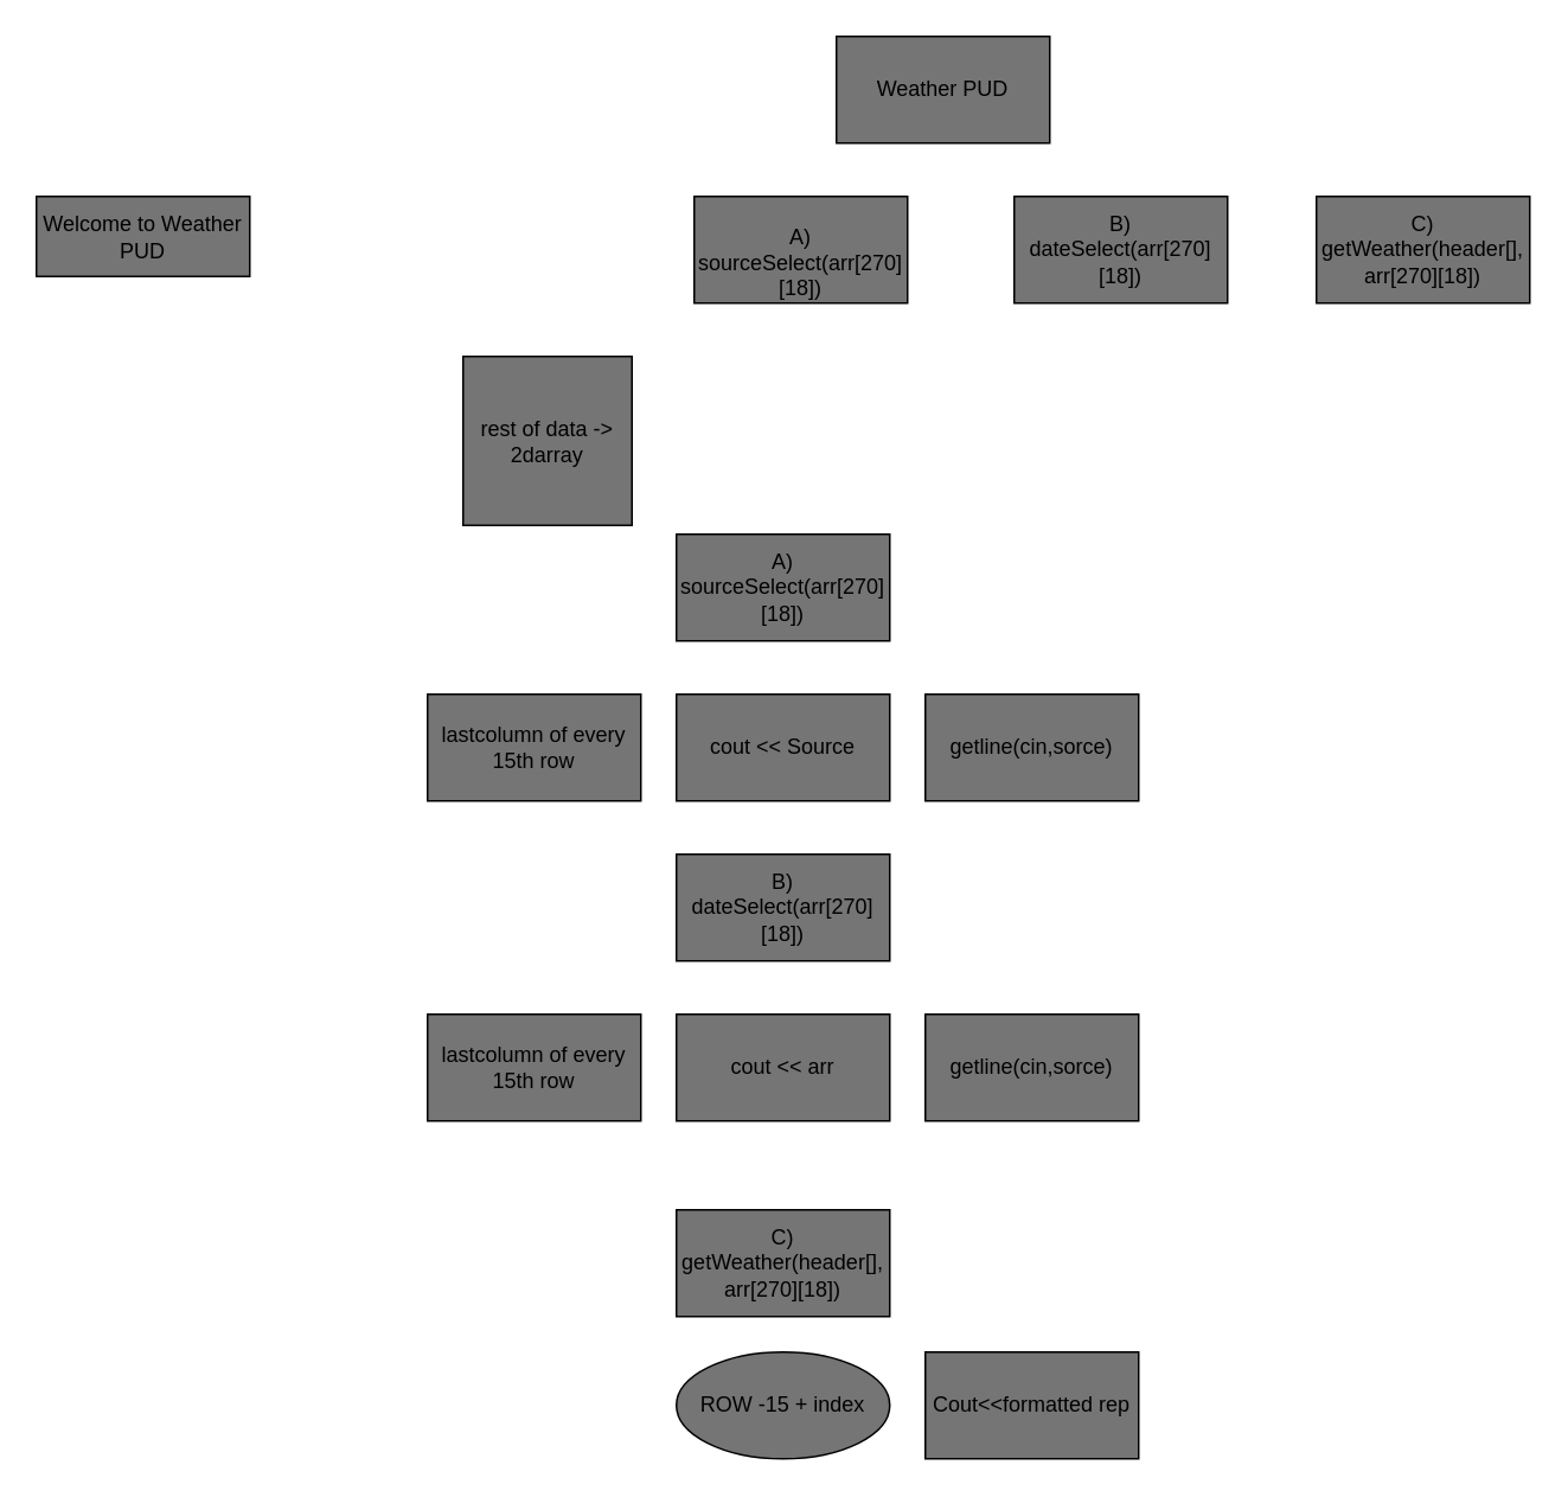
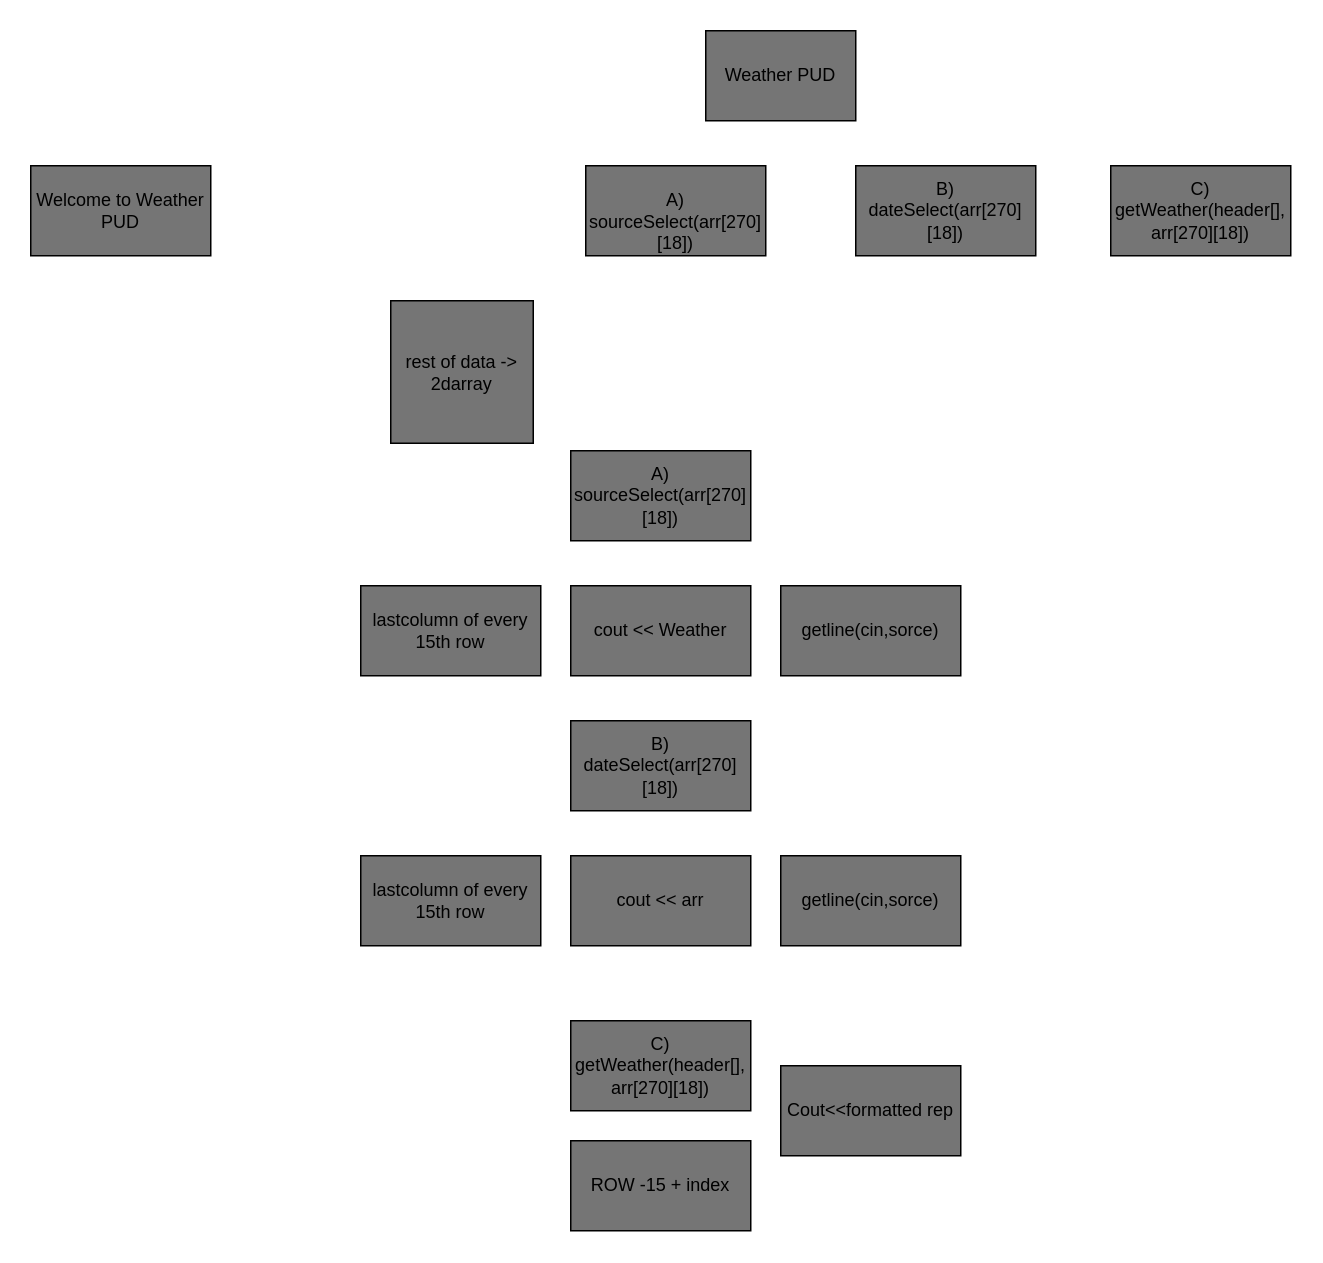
- <mxCell id="2" value="&lt;font color=&quot;#000000&quot;&gt;Weather PUD&lt;/font&gt;" style="rounded=0;whiteSpace=wrap;html=1;fillColor=#757575;" vertex="1" parent="1"><mxGeometry x="470" y="20" width="120" height="60" as="geometry" /></mxCell>
+ <mxCell id="2" value="&lt;font color=&quot;#000000&quot;&gt;Weather PUD&lt;/font&gt;" style="rounded=0;whiteSpace=wrap;html=1;fillColor=#757575;" vertex="1" parent="1"><mxGeometry x="470" y="20" width="100" height="60" as="geometry" /></mxCell>
- <mxCell id="4" value="Welcome to Weather PUD" style="rounded=0;whiteSpace=wrap;html=1;fontColor=#000000;fillColor=#757575;" vertex="1" parent="1"><mxGeometry x="20" y="110" width="120" height="45" as="geometry" /></mxCell>
+ <mxCell id="4" value="Welcome to Weather PUD" style="rounded=0;whiteSpace=wrap;html=1;fontColor=#000000;fillColor=#757575;" vertex="1" parent="1"><mxGeometry y="110" width="120" height="60" as="geometry" x="20" /></mxCell>
- <mxCell id="8" value="cout &amp;lt;&amp;lt; Source" style="rounded=0;whiteSpace=wrap;html=1;fontColor=#000000;fillColor=#757575;" vertex="1" parent="1"><mxGeometry x="380" y="390" width="120" height="60" as="geometry" /></mxCell>
+ <mxCell id="8" value="cout &amp;lt;&amp;lt; Weather" style="rounded=0;whiteSpace=wrap;html=1;fontColor=#000000;fillColor=#757575;" vertex="1" parent="1"><mxGeometry x="380" y="390" width="120" height="60" as="geometry" /></mxCell>
- <mxCell id="6" value="ROW -15 + index" style="ellipse;whiteSpace=wrap;html=1;fontColor=#000000;fillColor=#757575;" vertex="1" parent="1"><mxGeometry x="380" y="760" width="120" height="60" as="geometry" /></mxCell>
+ <mxCell id="6" value="ROW -15 + index" style="rounded=0;whiteSpace=wrap;html=1;fontColor=#000000;fillColor=#757575;" vertex="1" parent="1"><mxGeometry x="380" y="760" width="120" height="60" as="geometry" /></mxCell>
- <mxCell id="18" value="Cout&amp;lt;&amp;lt;formatted rep" style="rounded=0;whiteSpace=wrap;html=1;fontColor=#000000;fillColor=#757575;" vertex="1" parent="1"><mxGeometry x="520" y="760" width="120" height="60" as="geometry" /></mxCell>
+ <mxCell id="18" value="Cout&amp;lt;&amp;lt;formatted rep" style="rounded=0;whiteSpace=wrap;html=1;fontColor=#000000;fillColor=#757575;" vertex="1" parent="1"><mxGeometry x="520" y="710" width="120" height="60" as="geometry" /></mxCell>
